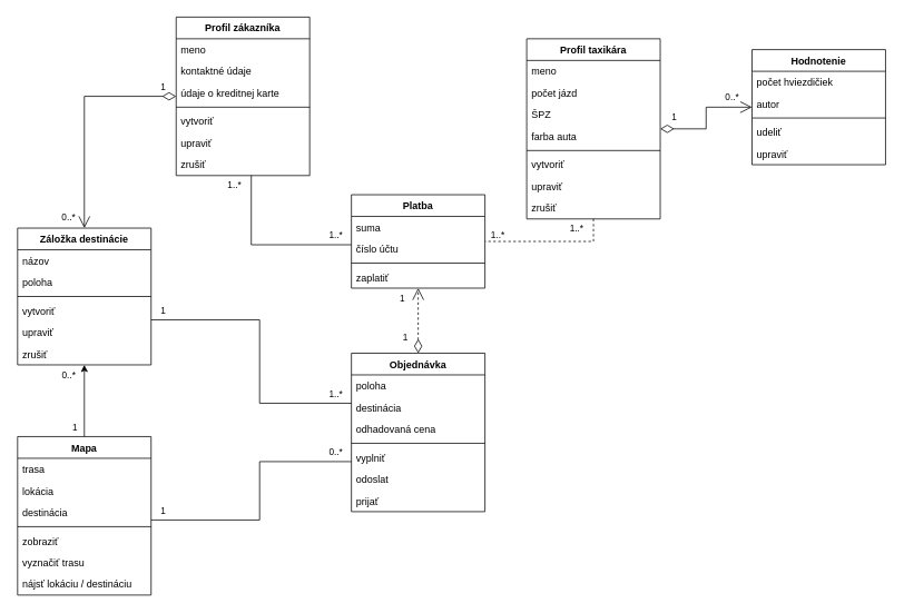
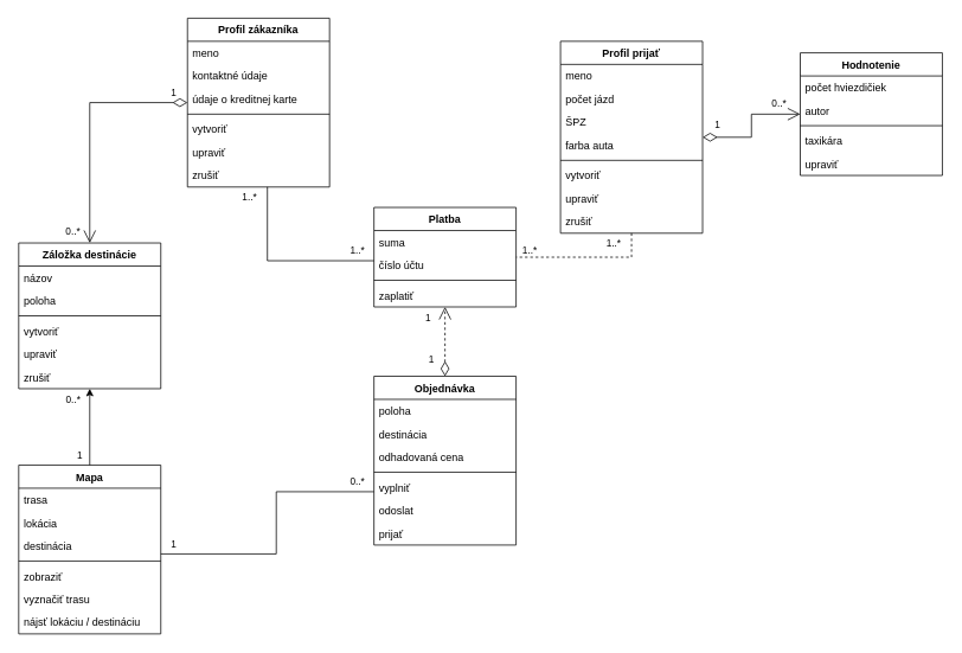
- <mxCell id="16" value="Profil taxikára" style="swimlane;fontStyle=1;align=center;verticalAlign=top;childLayout=stackLayout;horizontal=1;startSize=26;horizontalStack=0;resizeParent=1;resizeParentMax=0;resizeLast=0;collapsible=1;marginBottom=0;" parent="1" vertex="1"><mxGeometry x="630" y="46" width="160" height="216" as="geometry" /></mxCell>
+ <mxCell id="16" value="Profil prijať" style="swimlane;fontStyle=1;align=center;verticalAlign=top;childLayout=stackLayout;horizontal=1;startSize=26;horizontalStack=0;resizeParent=1;resizeParentMax=0;resizeLast=0;collapsible=1;marginBottom=0;" parent="1" vertex="1"><mxGeometry x="630" y="46" width="160" height="216" as="geometry" /></mxCell>
- <mxCell id="14" value="udeliť" style="text;strokeColor=none;fillColor=none;align=left;verticalAlign=top;spacingLeft=4;spacingRight=4;overflow=hidden;rotatable=0;points=[[0,0.5],[1,0.5]];portConstraint=eastwest;" parent="10" vertex="1"><mxGeometry y="86" width="160" height="26" as="geometry" /></mxCell>
+ <mxCell id="14" value="taxikára" style="text;strokeColor=none;fillColor=none;align=left;verticalAlign=top;spacingLeft=4;spacingRight=4;overflow=hidden;rotatable=0;points=[[0,0.5],[1,0.5]];portConstraint=eastwest;" parent="10" vertex="1"><mxGeometry y="86" width="160" height="26" as="geometry" /></mxCell>
- <mxCell id="55" value="" style="endArrow=none;html=1;edgeStyle=orthogonalEdgeStyle;rounded=0;" parent="1" source="46" target="2" edge="1"><mxGeometry relative="1" as="geometry"><mxPoint x="520" y="433" as="sourcePoint" /><mxPoint x="680" y="433" as="targetPoint" /><Array as="points"><mxPoint x="310" y="383" /><mxPoint x="310" y="483" /></Array></mxGeometry></mxCell>
- <mxCell id="56" value="1" style="edgeLabel;resizable=0;html=1;align=left;verticalAlign=bottom;" parent="55" connectable="0" vertex="1"><mxGeometry x="-1" relative="1" as="geometry"><mxPoint x="10" y="-3" as="offset" /></mxGeometry></mxCell>
- <mxCell id="57" value="1..*" style="edgeLabel;resizable=0;html=1;align=right;verticalAlign=bottom;" parent="55" connectable="0" vertex="1"><mxGeometry x="1" relative="1" as="geometry"><mxPoint x="-10" y="-3" as="offset" /></mxGeometry></mxCell>
